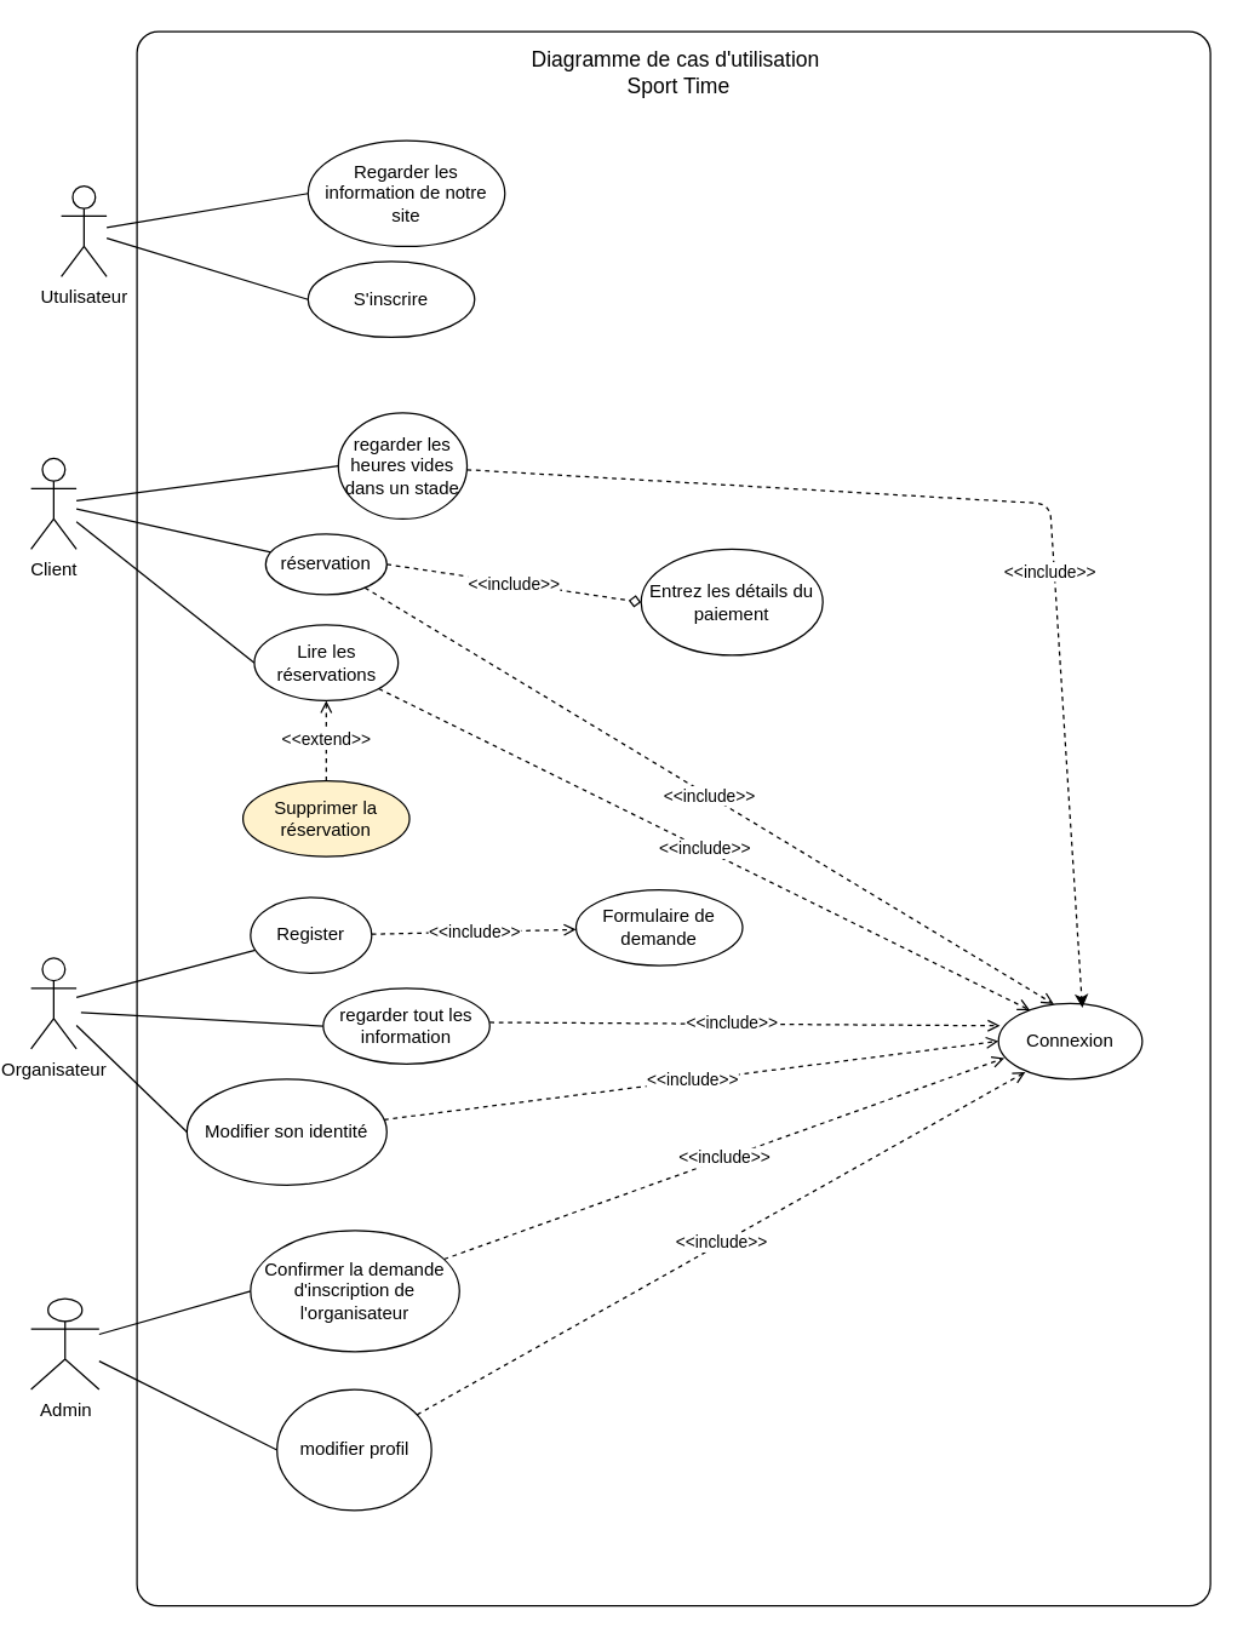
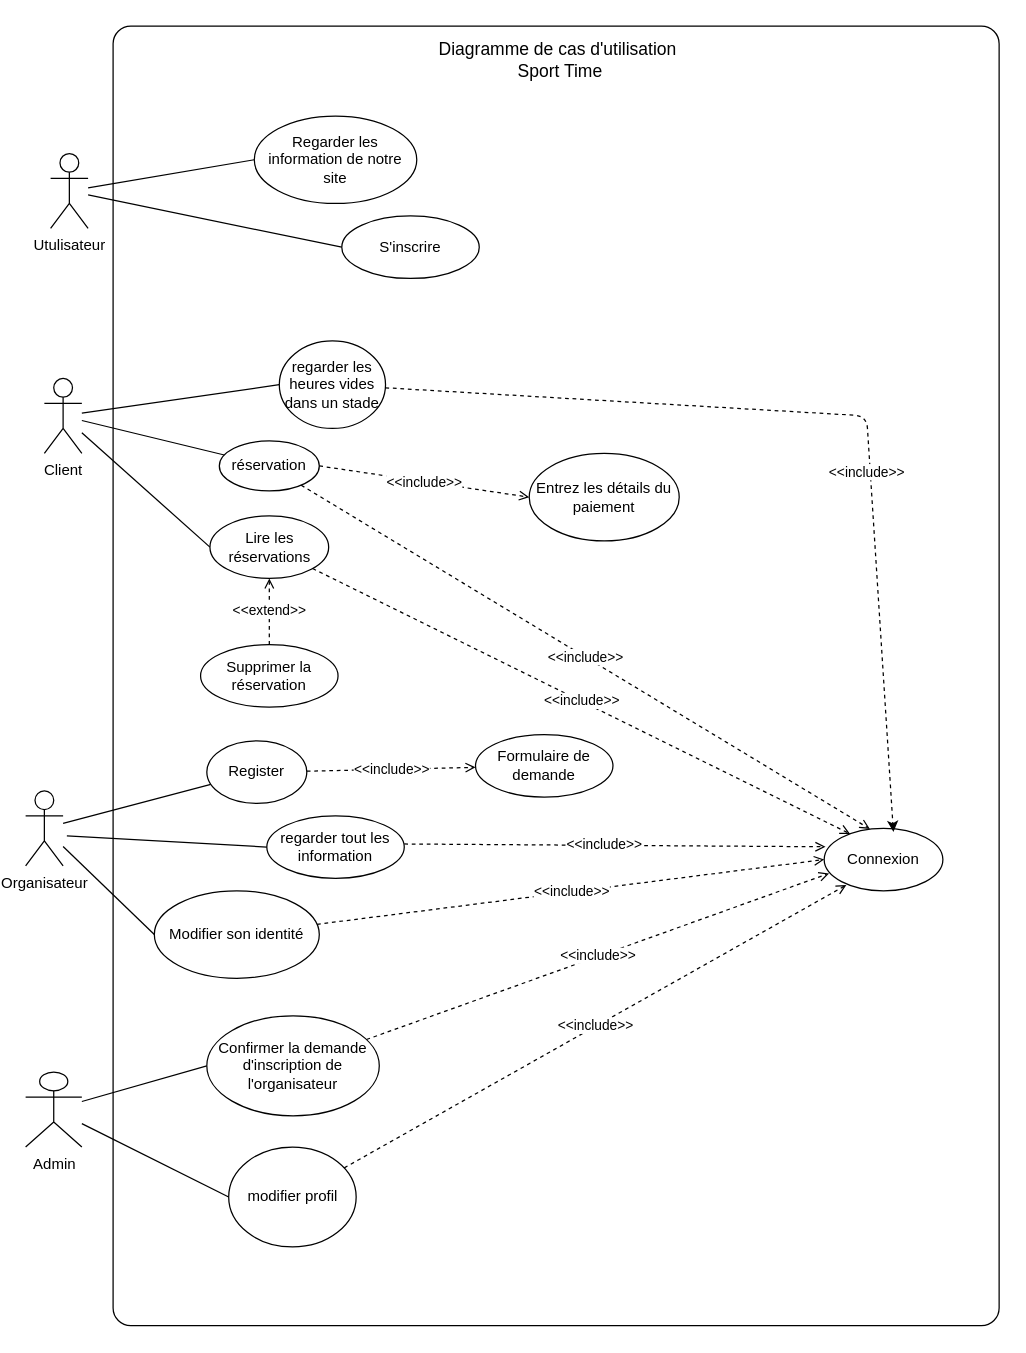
- <mxCell id="31" value="S'inscrire" style="ellipse;whiteSpace=wrap;html=1;" parent="1" vertex="1"><mxGeometry x="203" y="172" width="110" height="50" as="geometry" /></mxCell>
+ <mxCell id="31" value="S'inscrire" style="ellipse;whiteSpace=wrap;html=1;" parent="1" vertex="1"><mxGeometry x="273" y="172" width="110" height="50" as="geometry" /></mxCell>
- <mxCell id="6" value="Client" style="shape=umlActor;verticalLabelPosition=bottom;verticalAlign=top;html=1;outlineConnect=0;" parent="1" vertex="1"><mxGeometry x="20" y="302" width="30" height="60" as="geometry" /></mxCell>
+ <mxCell id="6" value="Client" style="shape=umlActor;verticalLabelPosition=bottom;verticalAlign=top;html=1;outlineConnect=0;" parent="1" vertex="1"><mxGeometry x="35" y="302" width="30" height="60" as="geometry" /></mxCell>
- <mxCell id="20" value="&amp;lt;&amp;lt;include&amp;gt;&amp;gt;" style="edgeStyle=none;rounded=0;orthogonalLoop=1;jettySize=auto;html=1;entryX=0;entryY=0.5;entryDx=0;entryDy=0;dashed=1;startArrow=none;startFill=0;endArrow=diamond;endFill=0;exitX=1;exitY=0.5;exitDx=0;exitDy=0;" parent="1" source="17" target="25" edge="1"><mxGeometry relative="1" as="geometry" /></mxCell>
+ <mxCell id="20" value="&amp;lt;&amp;lt;include&amp;gt;&amp;gt;" style="edgeStyle=none;rounded=0;orthogonalLoop=1;jettySize=auto;html=1;entryX=0;entryY=0.5;entryDx=0;entryDy=0;dashed=1;startArrow=none;startFill=0;endArrow=open;endFill=0;exitX=1;exitY=0.5;exitDx=0;exitDy=0;" parent="1" source="17" target="25" edge="1"><mxGeometry relative="1" as="geometry" /></mxCell>
- <mxCell id="37" value="Supprimer la réservation" style="ellipse;whiteSpace=wrap;html=1;fillColor=#fff2cc;" parent="1" vertex="1"><mxGeometry x="160" y="515" width="110" height="50" as="geometry" /></mxCell>
+ <mxCell id="37" value="Supprimer la réservation" style="ellipse;whiteSpace=wrap;html=1;" parent="1" vertex="1"><mxGeometry x="160" y="515" width="110" height="50" as="geometry" /></mxCell>
